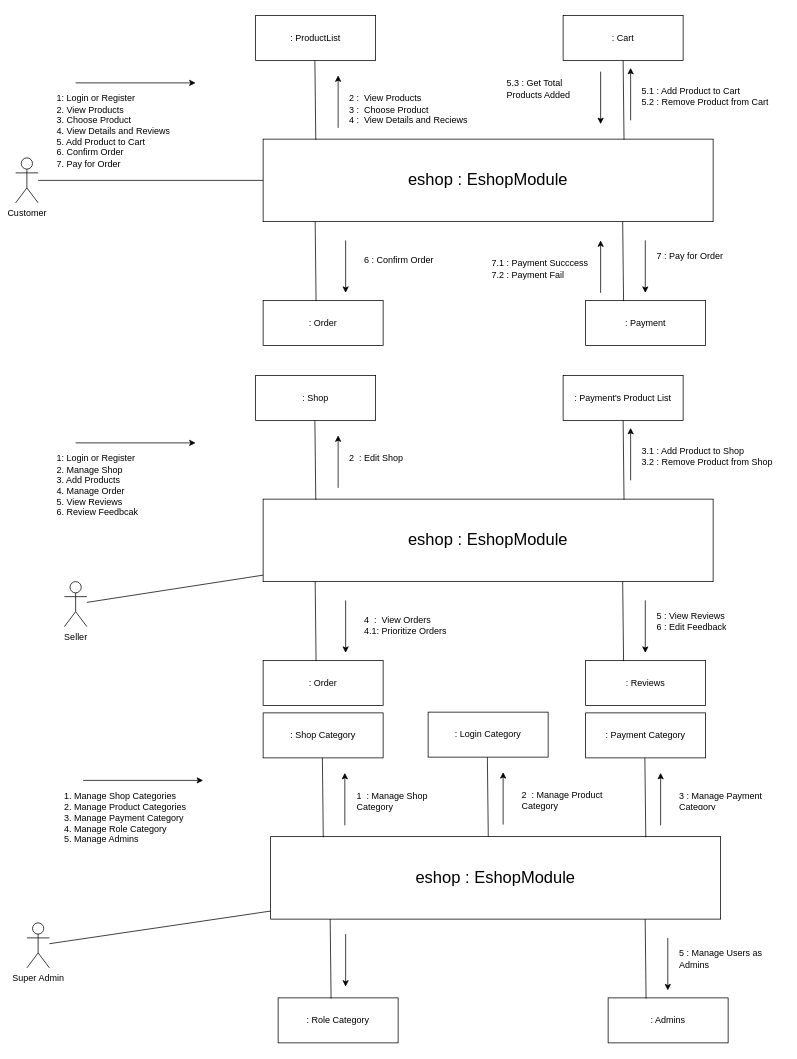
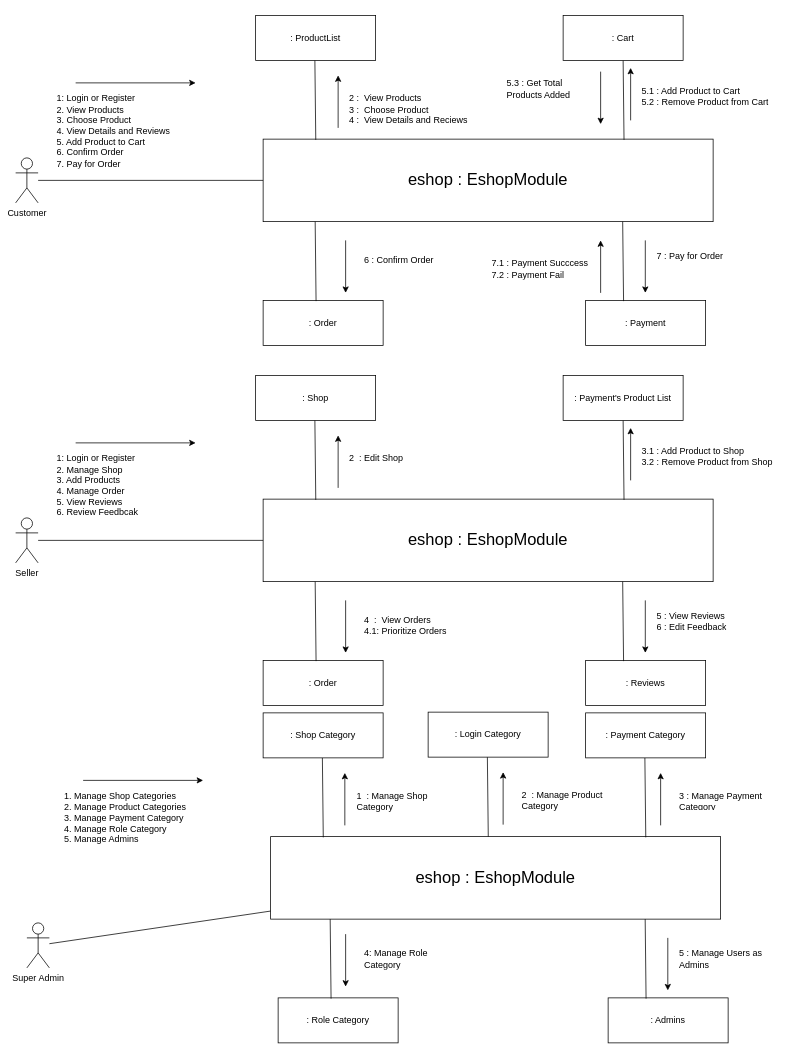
- <mxCell id="27" value="Seller" style="shape=umlActor;verticalLabelPosition=bottom;verticalAlign=top;html=1;outlineConnect=0;" vertex="1" parent="1"><mxGeometry x="85" y="775" width="30" height="60" as="geometry" /></mxCell>
+ <mxCell id="27" value="Seller" style="shape=umlActor;verticalLabelPosition=bottom;verticalAlign=top;html=1;outlineConnect=0;" vertex="1" parent="1"><mxGeometry x="20" y="690" width="30" height="60" as="geometry" /></mxCell>
+ <mxCell id="68" value="&lt;div&gt;&lt;br&gt;&lt;/div&gt;&lt;div&gt;4: Manage Role Category&lt;br&gt;&lt;/div&gt;" style="text;html=1;strokeColor=none;fillColor=none;spacing=5;spacingTop=-20;whiteSpace=wrap;overflow=hidden;rounded=0;" vertex="1" parent="1"><mxGeometry x="480" y="1260" width="120" height="40" as="geometry" /></mxCell>
